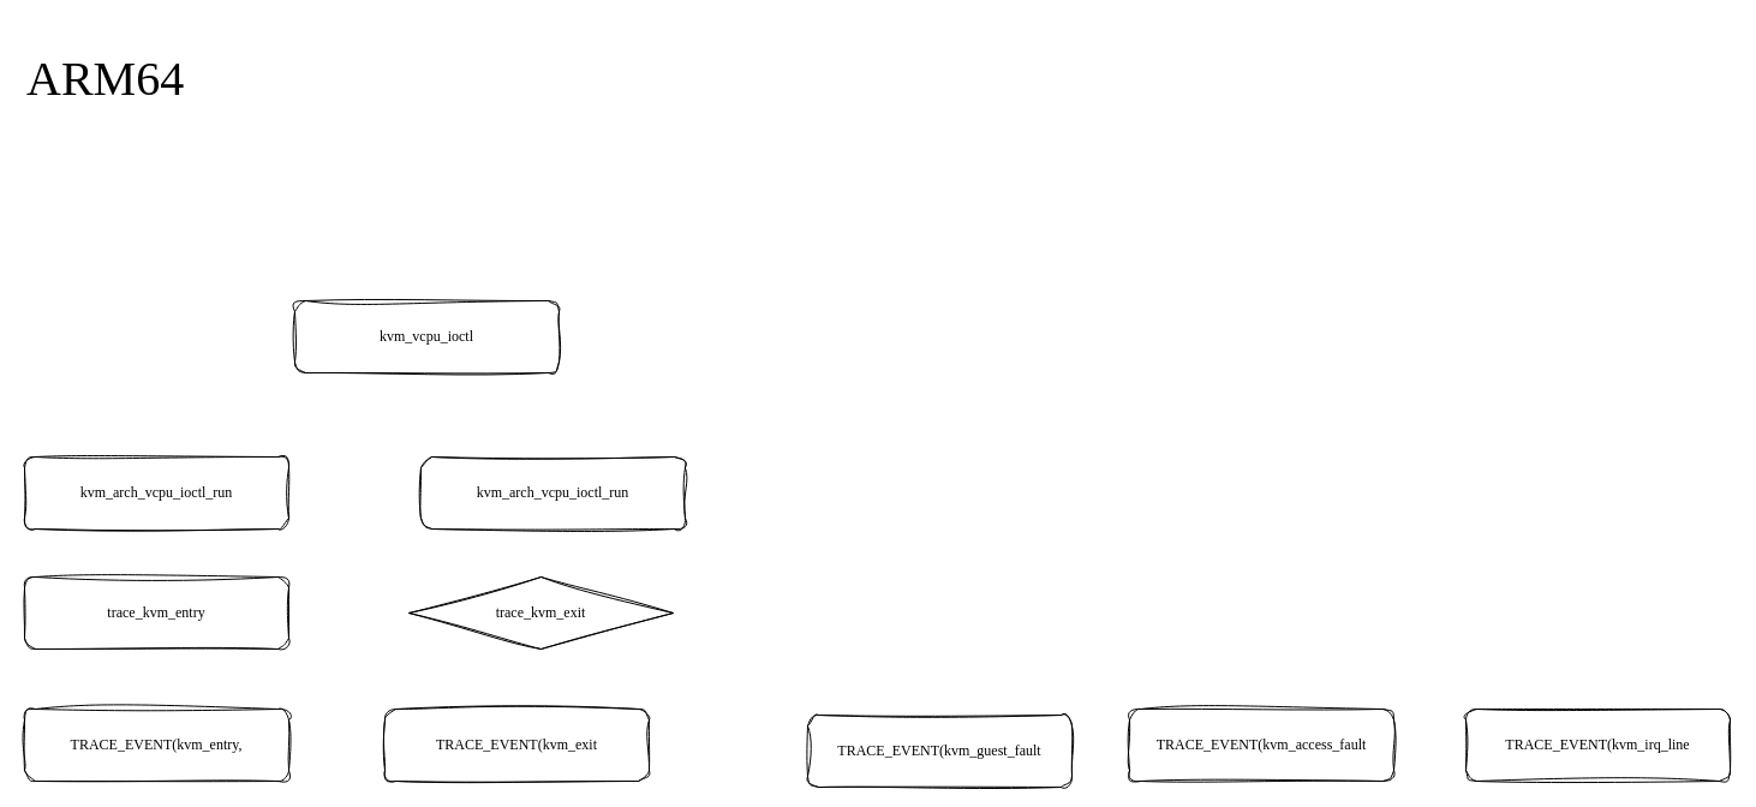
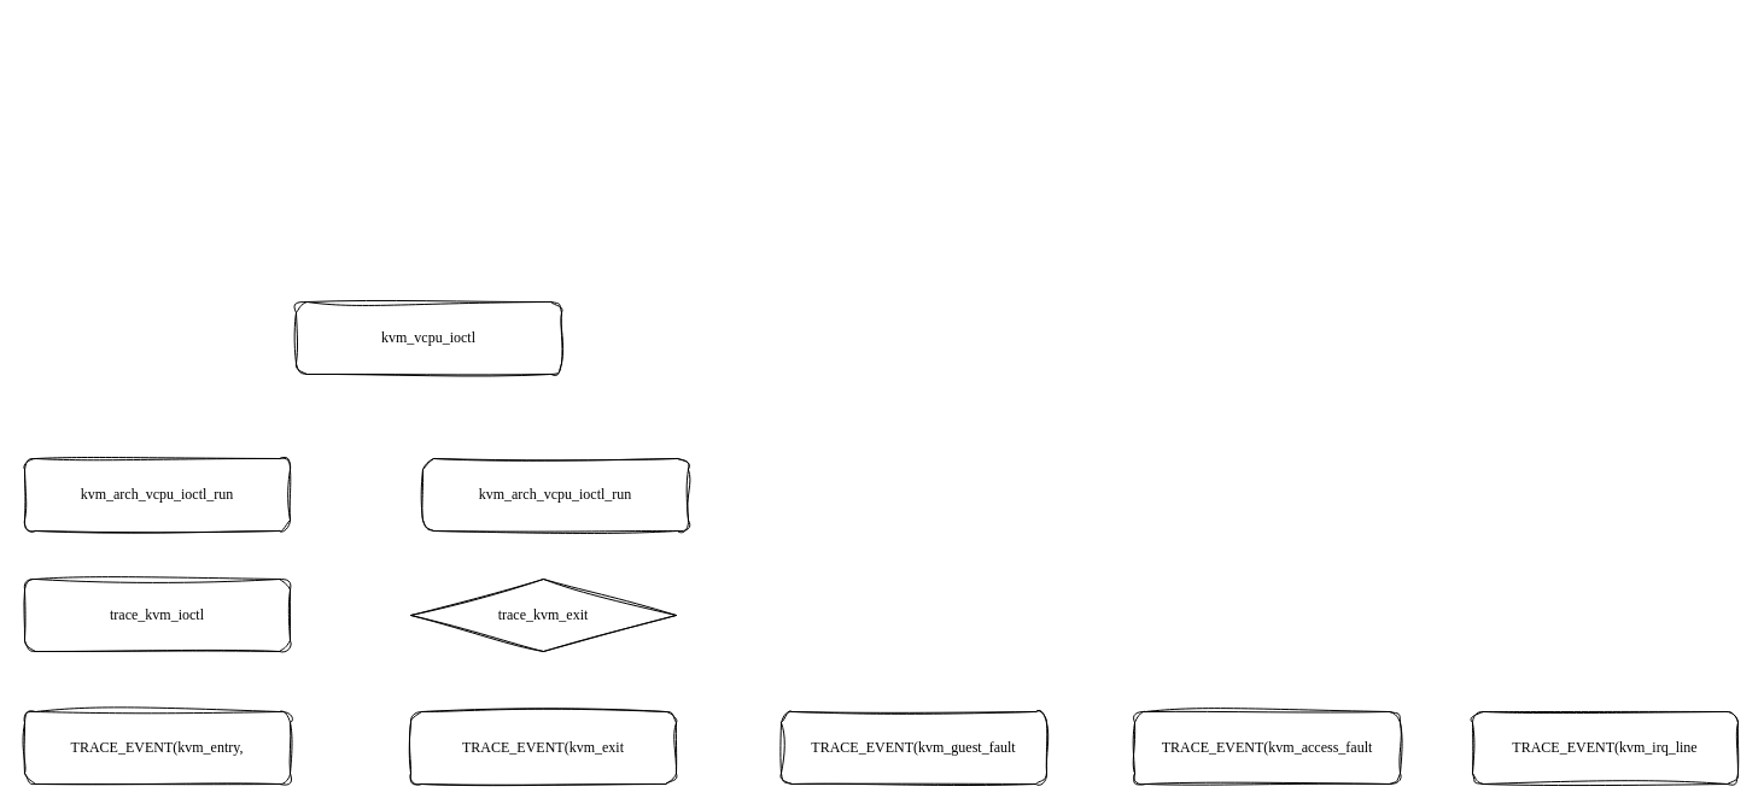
- <mxCell id="3" value="&lt;font style=&quot;font-size: 40px;&quot;&gt;ARM64&lt;/font&gt;" style="text;html=1;align=left;verticalAlign=middle;whiteSpace=wrap;rounded=0;sketch=1;curveFitting=1;jiggle=2;fontFamily=Comic Sans MS;" parent="1" vertex="1"><mxGeometry x="20" y="20" width="190" height="90" as="geometry" /></mxCell>
- <mxCell id="4" value="trace_kvm_entry" style="rounded=1;whiteSpace=wrap;html=1;sketch=1;curveFitting=1;jiggle=2;fontFamily=Comic Sans MS;" parent="1" vertex="1"><mxGeometry x="20" y="480" width="220" height="60" as="geometry" /></mxCell>
+ <mxCell id="4" value="trace_kvm_ioctl" style="rounded=1;whiteSpace=wrap;html=1;sketch=1;curveFitting=1;jiggle=2;fontFamily=Comic Sans MS;" parent="1" vertex="1"><mxGeometry x="20" y="480" width="220" height="60" as="geometry" /></mxCell>
- <mxCell id="7" value="TRACE_EVENT(kvm_exit" style="rounded=1;whiteSpace=wrap;html=1;sketch=1;curveFitting=1;jiggle=2;fontFamily=Comic Sans MS;" parent="1" vertex="1"><mxGeometry x="320" y="590" width="220" height="60" as="geometry" /></mxCell>
+ <mxCell id="7" value="TRACE_EVENT(kvm_exit" style="rounded=1;whiteSpace=wrap;html=1;sketch=1;curveFitting=1;jiggle=2;fontFamily=Comic Sans MS;" parent="1" vertex="1"><mxGeometry x="340" y="590" width="220" height="60" as="geometry" /></mxCell>
- <mxCell id="8" value="TRACE_EVENT(kvm_guest_fault" style="rounded=1;whiteSpace=wrap;html=1;sketch=1;curveFitting=1;jiggle=2;fontFamily=Comic Sans MS;" parent="1" vertex="1"><mxGeometry x="672" y="595" width="220" height="60" as="geometry" /></mxCell>
+ <mxCell id="8" value="TRACE_EVENT(kvm_guest_fault" style="rounded=1;whiteSpace=wrap;html=1;sketch=1;curveFitting=1;jiggle=2;fontFamily=Comic Sans MS;" parent="1" vertex="1"><mxGeometry x="647" y="590" width="220" height="60" as="geometry" /></mxCell>
